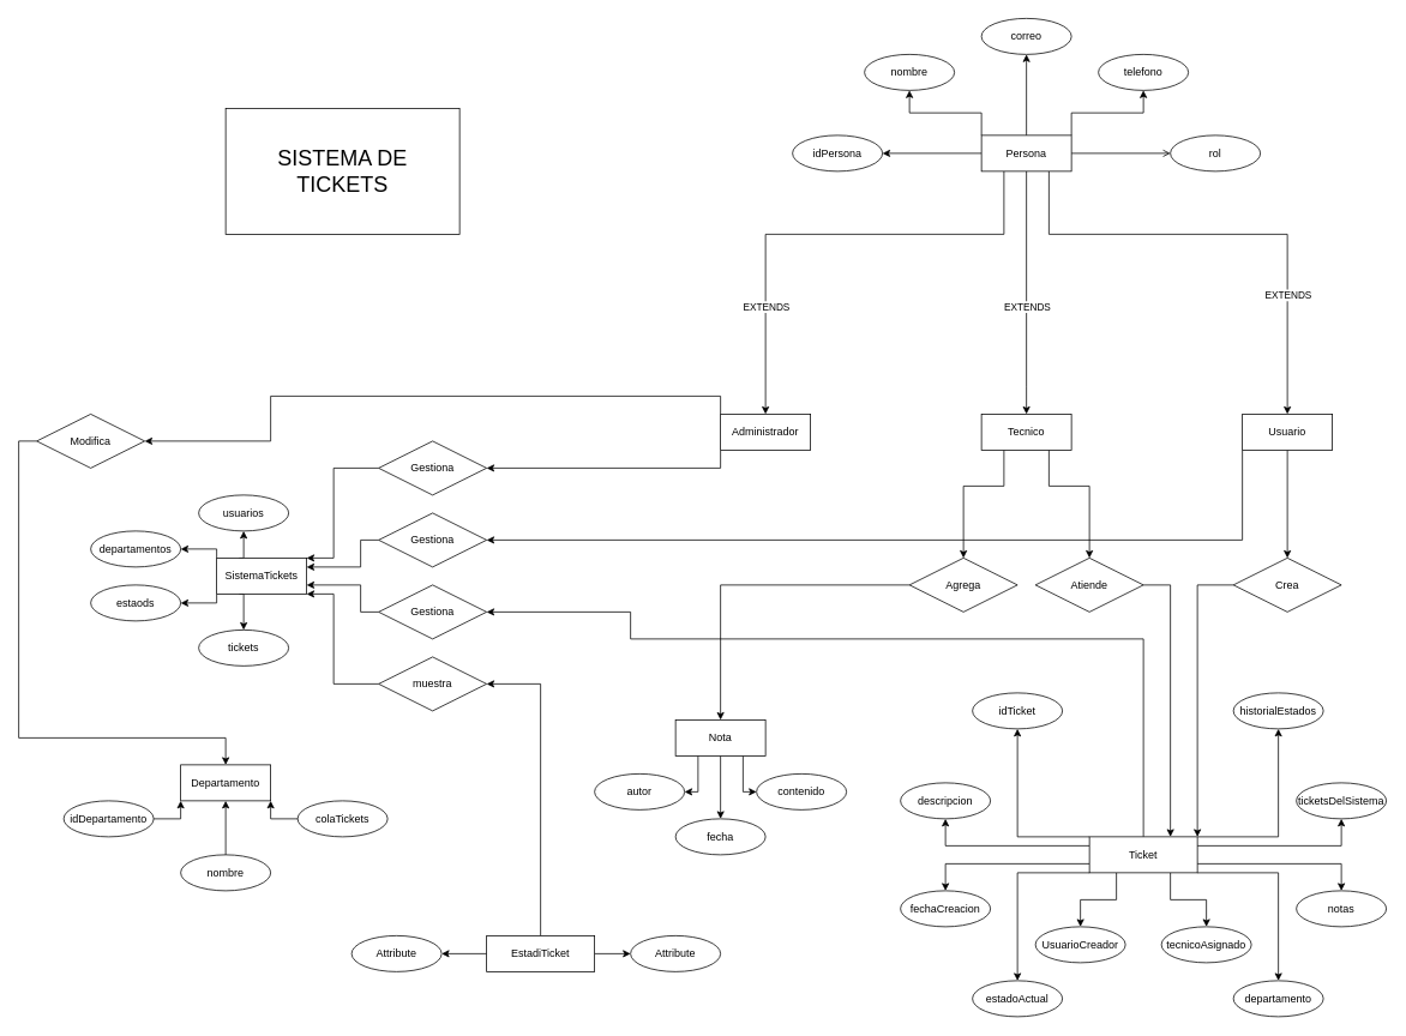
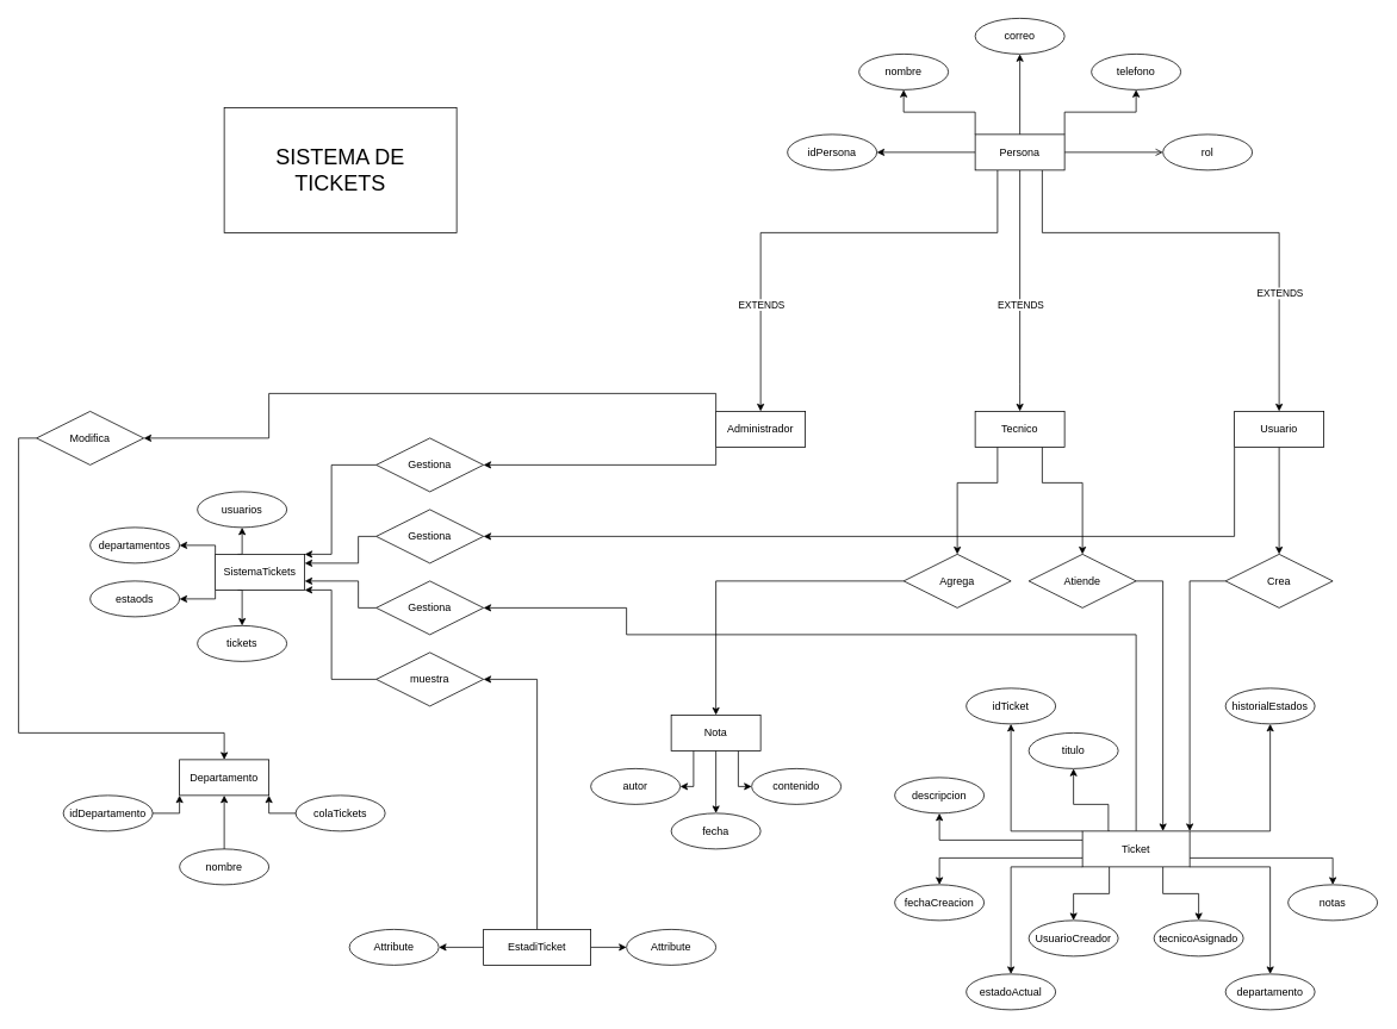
+ <mxCell id="45" value="titulo" style="ellipse;whiteSpace=wrap;html=1;align=center;" parent="1" vertex="1"><mxGeometry x="1150" y="820" width="100" height="40" as="geometry" /></mxCell>
- <mxCell id="49" value="ticketsDelSistema" style="ellipse;whiteSpace=wrap;html=1;align=center;" parent="1" vertex="1"><mxGeometry x="1440" y="870" width="100" height="40" as="geometry" /></mxCell>
+ <mxCell id="30" style="edgeStyle=orthogonalEdgeStyle;rounded=0;orthogonalLoop=1;jettySize=auto;html=1;exitX=0.25;exitY=0;exitDx=0;exitDy=0;entryX=0.5;entryY=1;entryDx=0;entryDy=0;" parent="1" source="42" target="45" edge="1"><mxGeometry relative="1" as="geometry"><Array as="points"><mxPoint x="1239" y="900" /><mxPoint x="1200" y="900" /></Array></mxGeometry></mxCell>
- <mxCell id="39" style="edgeStyle=orthogonalEdgeStyle;rounded=0;orthogonalLoop=1;jettySize=auto;html=1;exitX=1;exitY=0.25;exitDx=0;exitDy=0;entryX=0.5;entryY=1;entryDx=0;entryDy=0;" parent="1" source="42" target="49" edge="1"><mxGeometry relative="1" as="geometry" /></mxCell>
